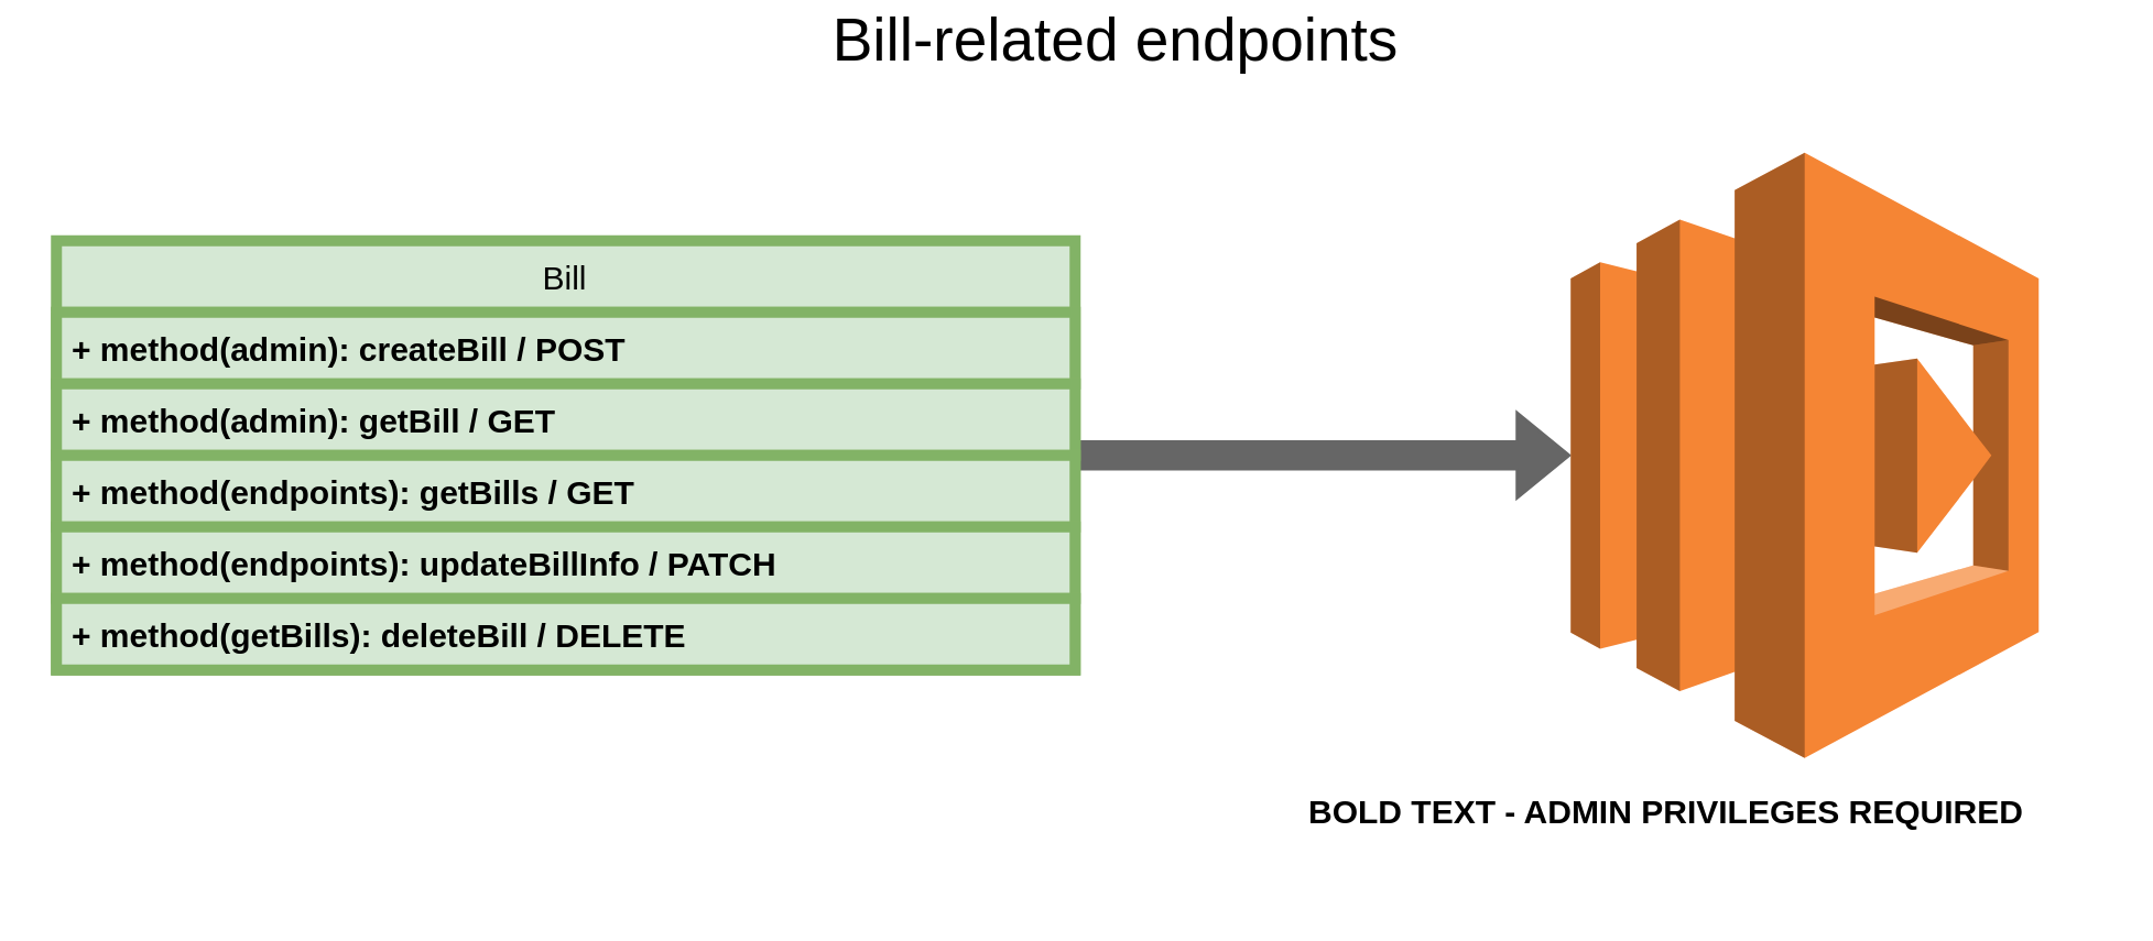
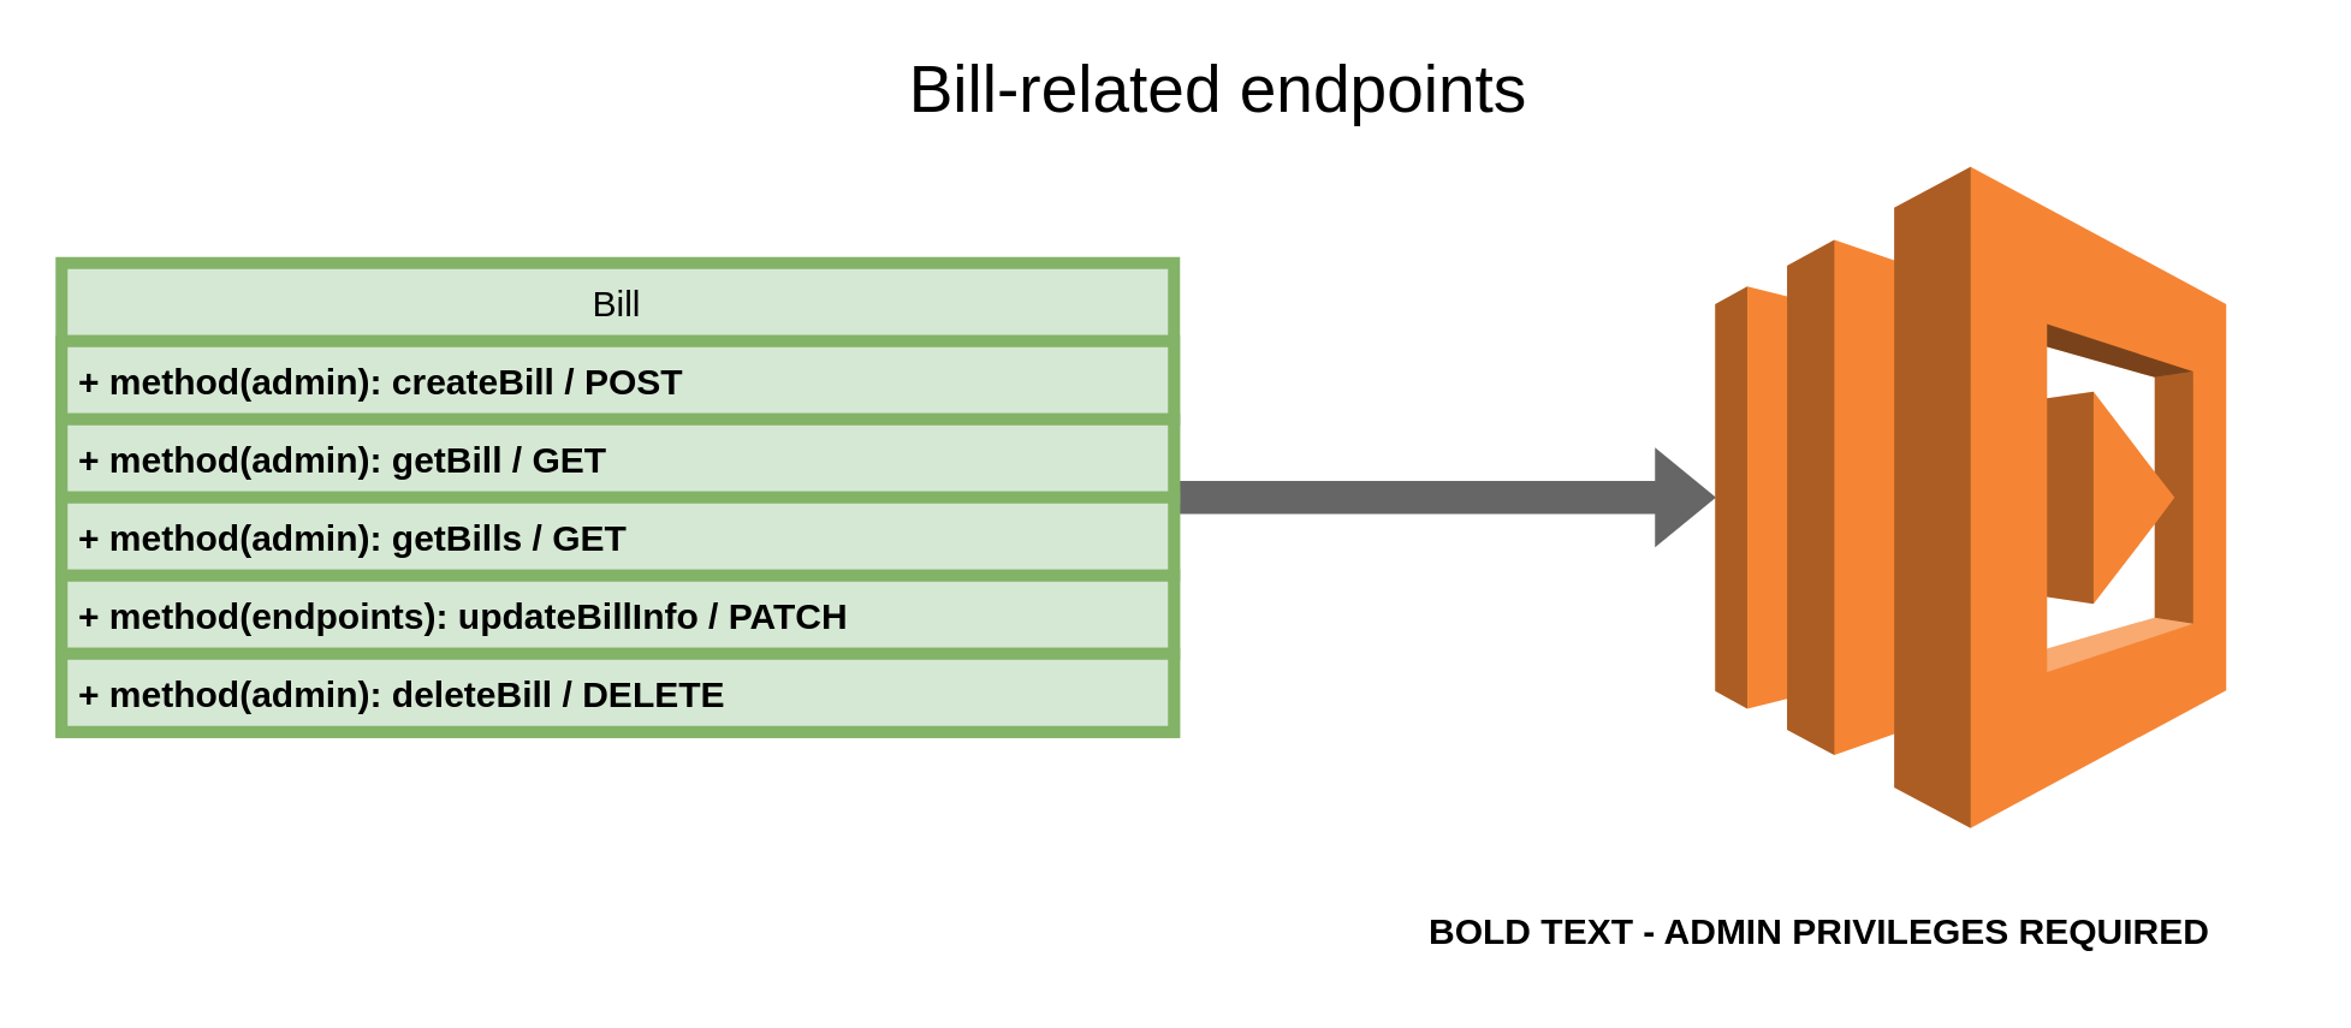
- <mxCell id="10" value="Bill-related endpoints" style="text;html=1;strokeColor=none;fillColor=none;align=center;verticalAlign=middle;whiteSpace=wrap;rounded=0;fontSize=22;" vertex="1" parent="1"><mxGeometry x="275" y="5" width="260" height="20" as="geometry" /></mxCell>
+ <mxCell id="10" value="Bill-related endpoints" style="text;html=1;strokeColor=none;fillColor=none;align=center;verticalAlign=middle;whiteSpace=wrap;rounded=0;fontSize=22;" vertex="1" parent="1"><mxGeometry x="275" y="20" width="260" height="20" as="geometry" /></mxCell>
- <mxCell id="7" value="+ method(endpoints): getBills / GET" style="text;align=left;verticalAlign=top;spacingLeft=4;spacingRight=4;overflow=hidden;rotatable=0;points=[[0,0.5],[1,0.5]];portConstraint=eastwest;fillColor=#d5e8d4;strokeColor=#82b366;strokeWidth=4;fontStyle=1;labelBackgroundColor=none;" vertex="1" parent="4"><mxGeometry y="78" width="370" height="26" as="geometry" /></mxCell>
+ <mxCell id="7" value="+ method(admin): getBills / GET" style="text;align=left;verticalAlign=top;spacingLeft=4;spacingRight=4;overflow=hidden;rotatable=0;points=[[0,0.5],[1,0.5]];portConstraint=eastwest;fillColor=#d5e8d4;strokeColor=#82b366;strokeWidth=4;fontStyle=1;labelBackgroundColor=none;" vertex="1" parent="4"><mxGeometry y="78" width="370" height="26" as="geometry" /></mxCell>
- <mxCell id="9" value="+ method(getBills): deleteBill / DELETE" style="text;align=left;verticalAlign=top;spacingLeft=4;spacingRight=4;overflow=hidden;rotatable=0;points=[[0,0.5],[1,0.5]];portConstraint=eastwest;fillColor=#d5e8d4;strokeColor=#82b366;strokeWidth=4;fontStyle=1;labelBackgroundColor=none;" vertex="1" parent="4"><mxGeometry y="130" width="370" height="26" as="geometry" /></mxCell>
+ <mxCell id="9" value="+ method(admin): deleteBill / DELETE" style="text;align=left;verticalAlign=top;spacingLeft=4;spacingRight=4;overflow=hidden;rotatable=0;points=[[0,0.5],[1,0.5]];portConstraint=eastwest;fillColor=#d5e8d4;strokeColor=#82b366;strokeWidth=4;fontStyle=1;labelBackgroundColor=none;" vertex="1" parent="4"><mxGeometry y="130" width="370" height="26" as="geometry" /></mxCell>
- <mxCell id="3" value="BOLD TEXT - ADMIN PRIVILEGES REQUIRED" style="text;html=1;strokeColor=none;fillColor=none;align=center;verticalAlign=middle;whiteSpace=wrap;rounded=0;shadow=0;labelBackgroundColor=none;fontStyle=1" vertex="1" parent="1"><mxGeometry x="450" y="285" width="310" height="20" as="geometry" /></mxCell>
+ <mxCell id="3" value="BOLD TEXT - ADMIN PRIVILEGES REQUIRED" style="text;html=1;strokeColor=none;fillColor=none;align=center;verticalAlign=middle;whiteSpace=wrap;rounded=0;shadow=0;labelBackgroundColor=none;fontStyle=1" vertex="1" parent="1"><mxGeometry x="450" y="300" width="310" height="20" as="geometry" /></mxCell>
